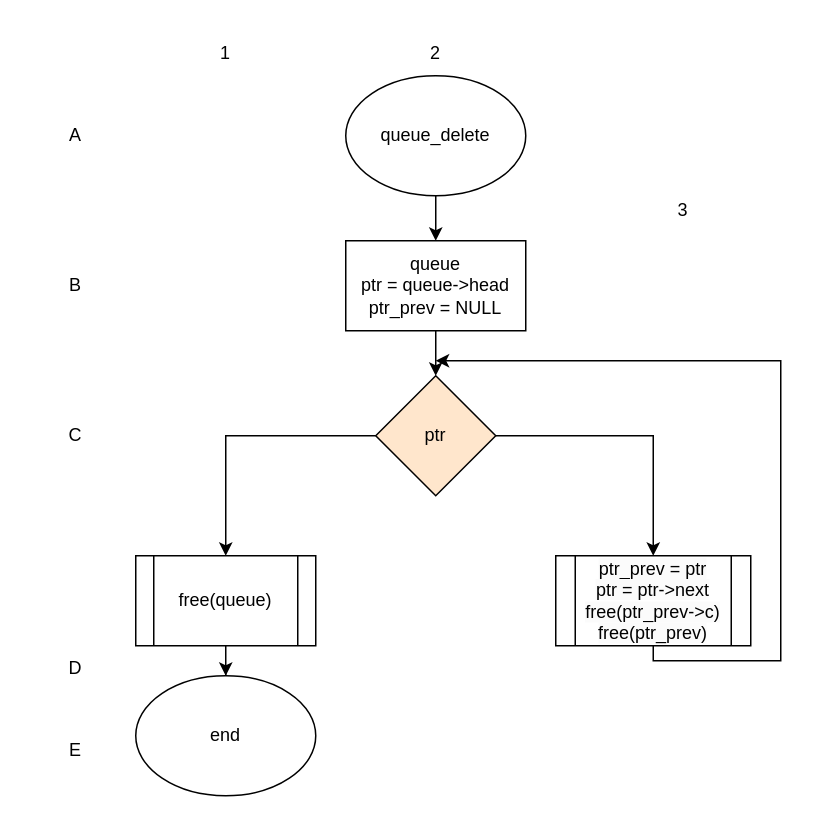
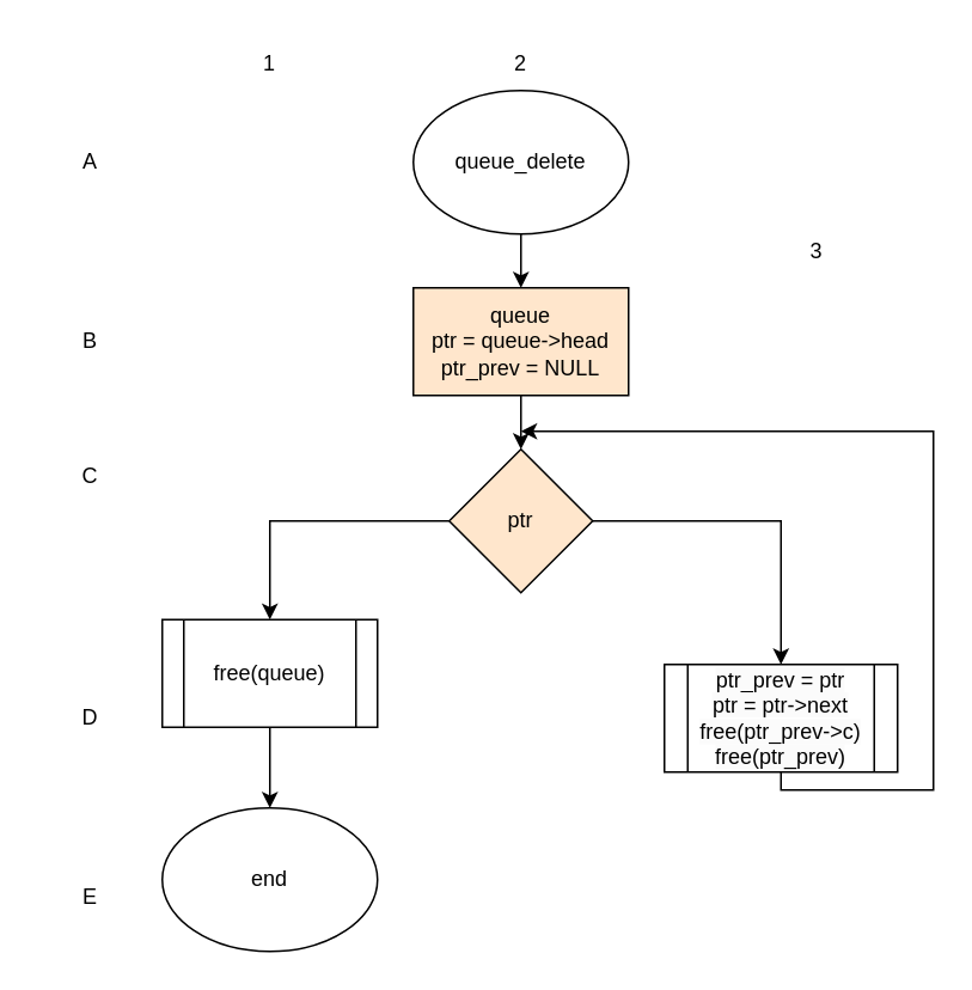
- <mxCell id="5" value="queue&lt;br&gt;ptr = queue-&amp;gt;head&lt;br&gt;ptr_prev = NULL" style="rounded=0;whiteSpace=wrap;html=1;" vertex="1" parent="1"><mxGeometry x="230" y="160" width="120" height="60" as="geometry" /></mxCell>
+ <mxCell id="5" value="queue&lt;br&gt;ptr = queue-&amp;gt;head&lt;br&gt;ptr_prev = NULL" style="rounded=0;whiteSpace=wrap;html=1;fillColor=#ffe6cc;" vertex="1" parent="1"><mxGeometry x="230" y="160" width="120" height="60" as="geometry" /></mxCell>
- <mxCell id="19" value="C" style="text;html=1;strokeColor=none;fillColor=none;align=center;verticalAlign=middle;whiteSpace=wrap;rounded=0;" vertex="1" parent="1"><mxGeometry x="20" y="275" width="60" height="30" as="geometry" /></mxCell>
+ <mxCell id="19" value="C" style="text;html=1;strokeColor=none;fillColor=none;align=center;verticalAlign=middle;whiteSpace=wrap;rounded=0;" vertex="1" parent="1"><mxGeometry x="20" y="250" width="60" height="30" as="geometry" /></mxCell>
- <mxCell id="12" value="free(queue)" style="shape=process;whiteSpace=wrap;html=1;backgroundOutline=1;" vertex="1" parent="1"><mxGeometry x="90" y="370" width="120" height="60" as="geometry" /></mxCell>
+ <mxCell id="12" value="free(queue)" style="shape=process;whiteSpace=wrap;html=1;backgroundOutline=1;" vertex="1" parent="1"><mxGeometry x="90" y="345" width="120" height="60" as="geometry" /></mxCell>
- <mxCell id="20" value="D" style="text;html=1;strokeColor=none;fillColor=none;align=center;verticalAlign=middle;whiteSpace=wrap;rounded=0;" vertex="1" parent="1"><mxGeometry x="20" y="430" width="60" height="30" as="geometry" /></mxCell>
+ <mxCell id="20" value="D" style="text;html=1;strokeColor=none;fillColor=none;align=center;verticalAlign=middle;whiteSpace=wrap;rounded=0;" vertex="1" parent="1"><mxGeometry x="20" y="385" width="60" height="30" as="geometry" /></mxCell>
